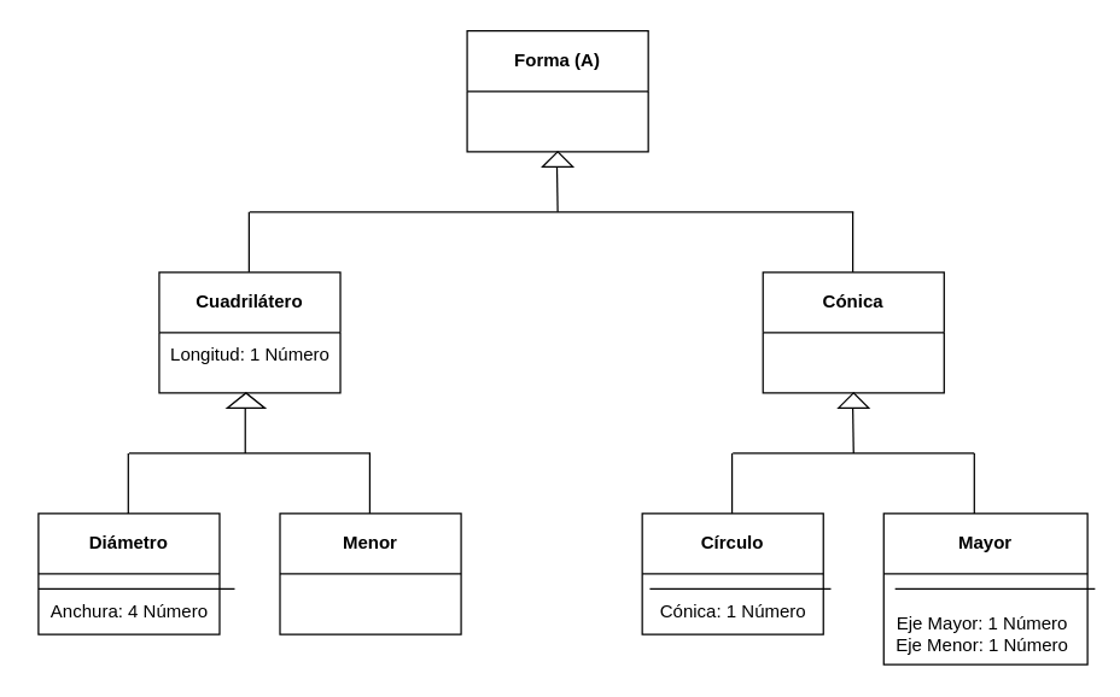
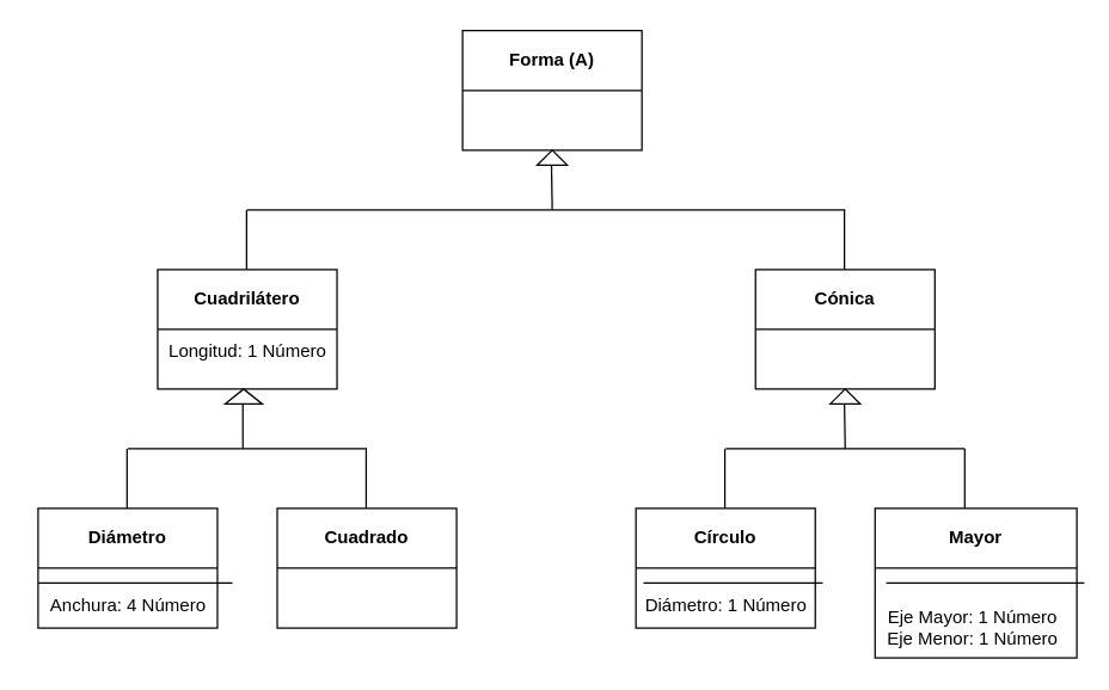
- <mxCell id="12" value="Menor" style="swimlane;whiteSpace=wrap;html=1;startSize=40;" vertex="1" parent="1"><mxGeometry x="185" y="340" width="120" height="80" as="geometry" /></mxCell>
+ <mxCell id="12" value="Cuadrado" style="swimlane;whiteSpace=wrap;html=1;startSize=40;" vertex="1" parent="1"><mxGeometry x="185" y="340" width="120" height="80" as="geometry" /></mxCell>
- <mxCell id="7" value="Cónica: 1 Número" style="text;html=1;align=center;verticalAlign=middle;resizable=0;points=[];autosize=1;strokeColor=none;fillColor=none;" vertex="1" parent="6"><mxGeometry x="-5" y="50" width="130" height="30" as="geometry" /></mxCell>
+ <mxCell id="7" value="Diámetro: 1 Número" style="text;html=1;align=center;verticalAlign=middle;resizable=0;points=[];autosize=1;strokeColor=none;fillColor=none;" vertex="1" parent="6"><mxGeometry x="-5" y="50" width="130" height="30" as="geometry" /></mxCell>
